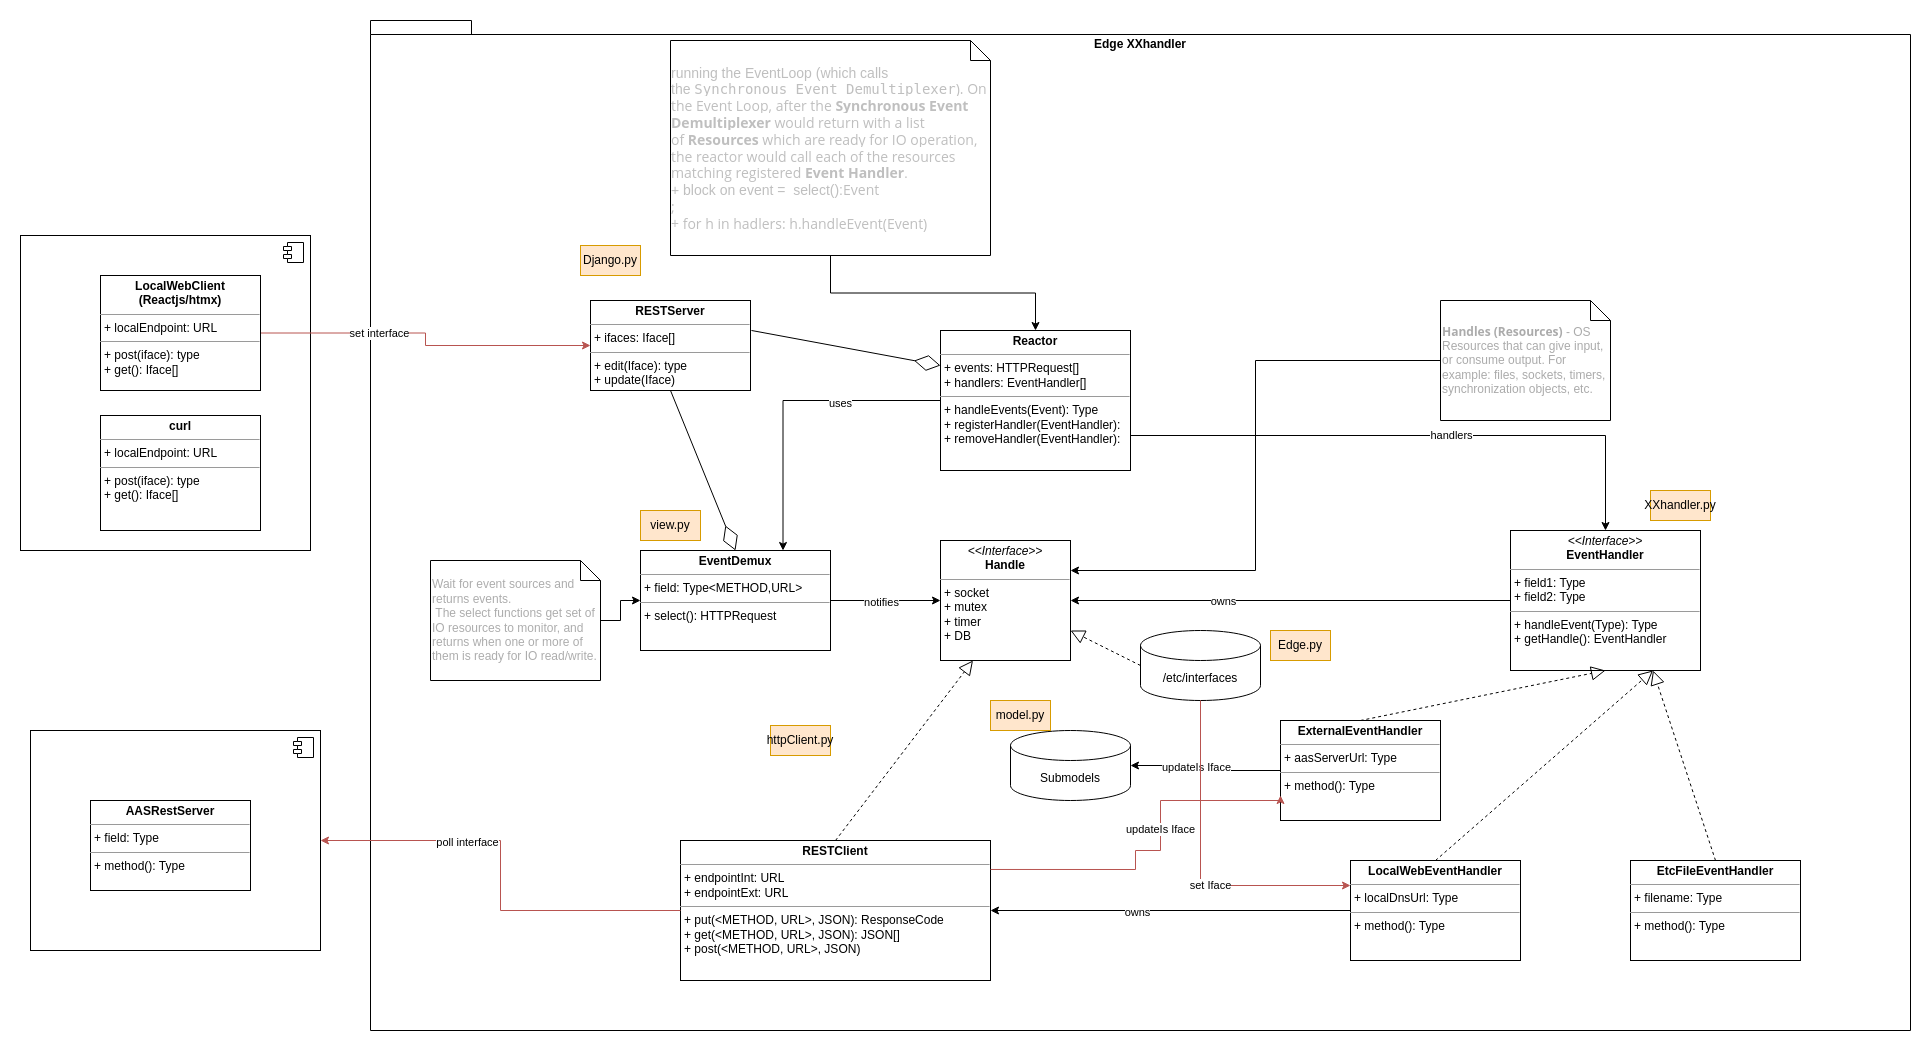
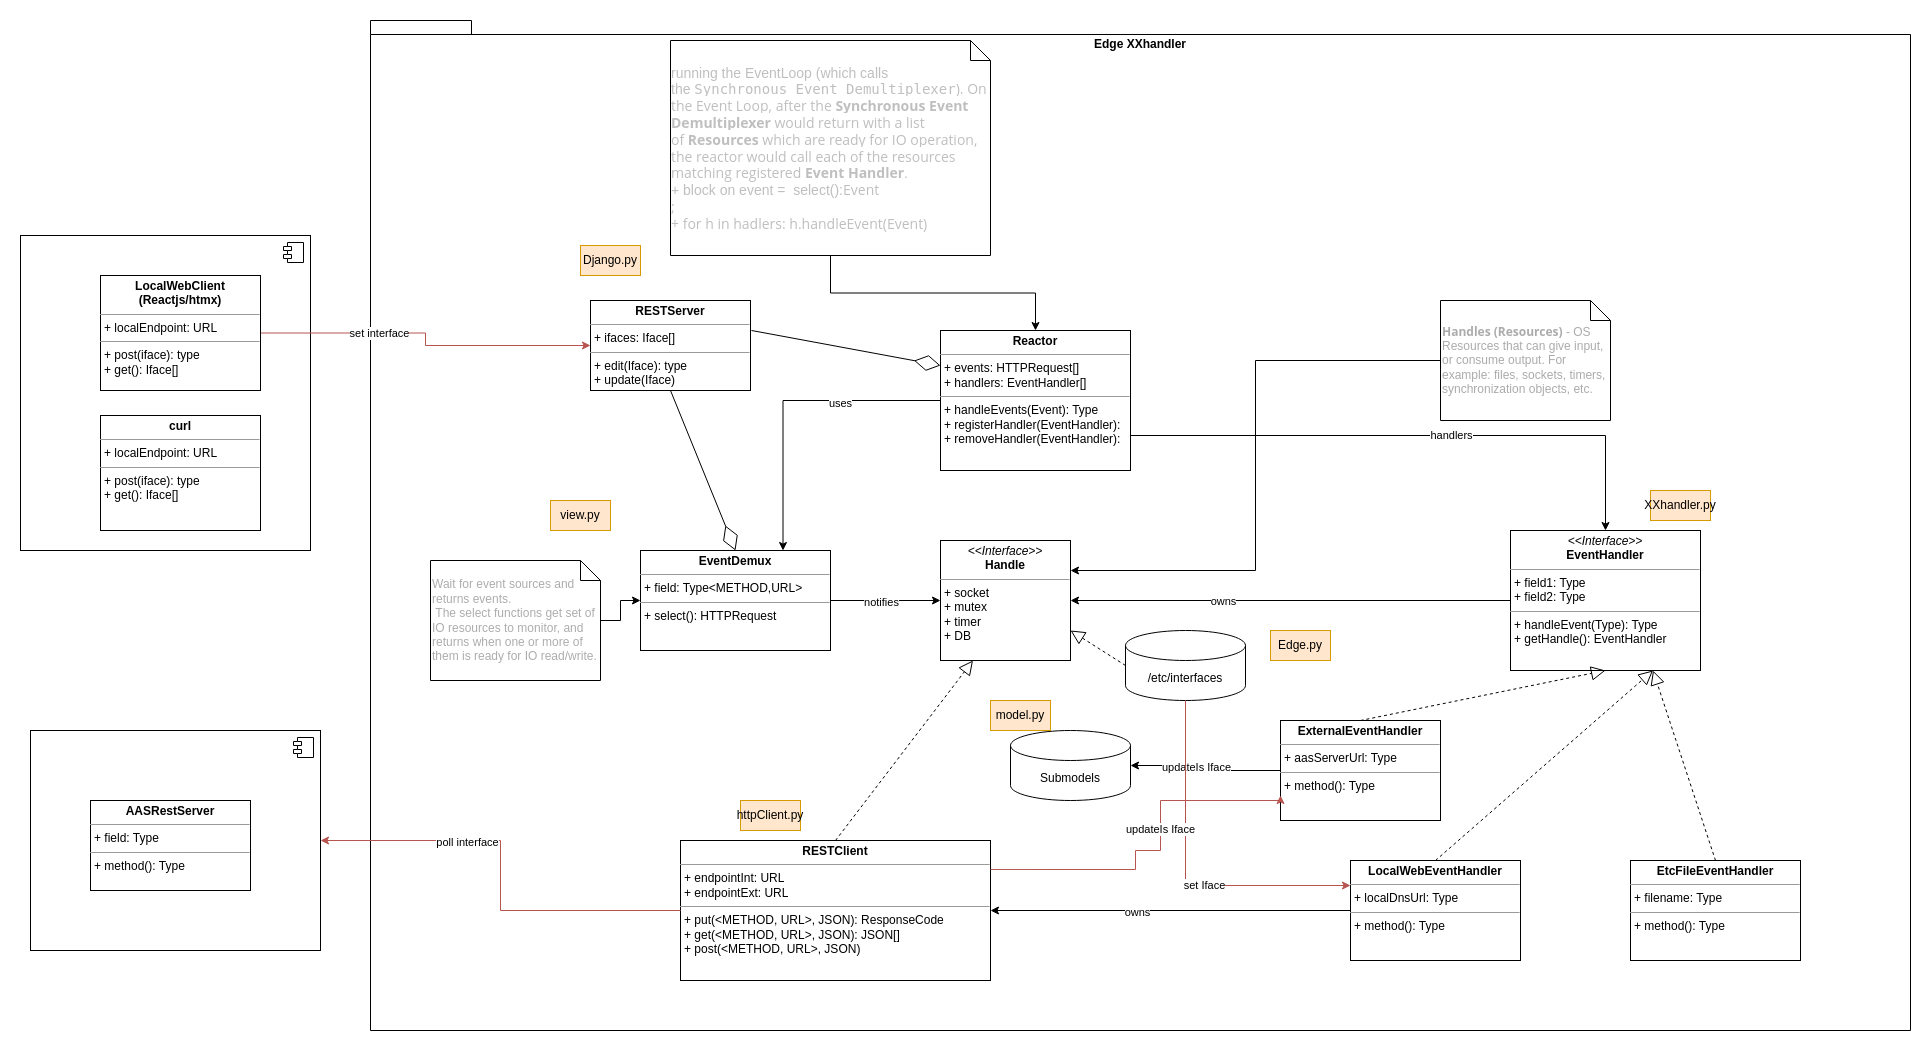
- <mxCell id="56" value="view.py" style="text;html=1;strokeColor=#d79b00;fillColor=#ffe6cc;align=center;verticalAlign=middle;whiteSpace=wrap;rounded=0;" parent="1" vertex="1"><mxGeometry x="640" y="510" width="60" height="30" as="geometry" /></mxCell>
+ <mxCell id="56" value="view.py" style="text;html=1;strokeColor=#d79b00;fillColor=#ffe6cc;align=center;verticalAlign=middle;whiteSpace=wrap;rounded=0;" parent="1" vertex="1"><mxGeometry x="550" y="500" width="60" height="30" as="geometry" /></mxCell>
- <mxCell id="45" value="/etc/interfaces" style="shape=cylinder3;whiteSpace=wrap;html=1;boundedLbl=1;backgroundOutline=1;size=15;" parent="1" vertex="1"><mxGeometry x="1140" y="630" width="120" height="70" as="geometry" /></mxCell>
+ <mxCell id="45" value="/etc/interfaces" style="shape=cylinder3;whiteSpace=wrap;html=1;boundedLbl=1;backgroundOutline=1;size=15;" parent="1" vertex="1"><mxGeometry x="1125" y="630" width="120" height="70" as="geometry" /></mxCell>
- <mxCell id="57" value="httpClient.py" style="text;html=1;strokeColor=#d79b00;fillColor=#ffe6cc;align=center;verticalAlign=middle;whiteSpace=wrap;rounded=0;" parent="1" vertex="1"><mxGeometry x="770" y="725" width="60" height="30" as="geometry" /></mxCell>
+ <mxCell id="57" value="httpClient.py" style="text;html=1;strokeColor=#d79b00;fillColor=#ffe6cc;align=center;verticalAlign=middle;whiteSpace=wrap;rounded=0;" parent="1" vertex="1"><mxGeometry x="740" y="800" width="60" height="30" as="geometry" /></mxCell>
